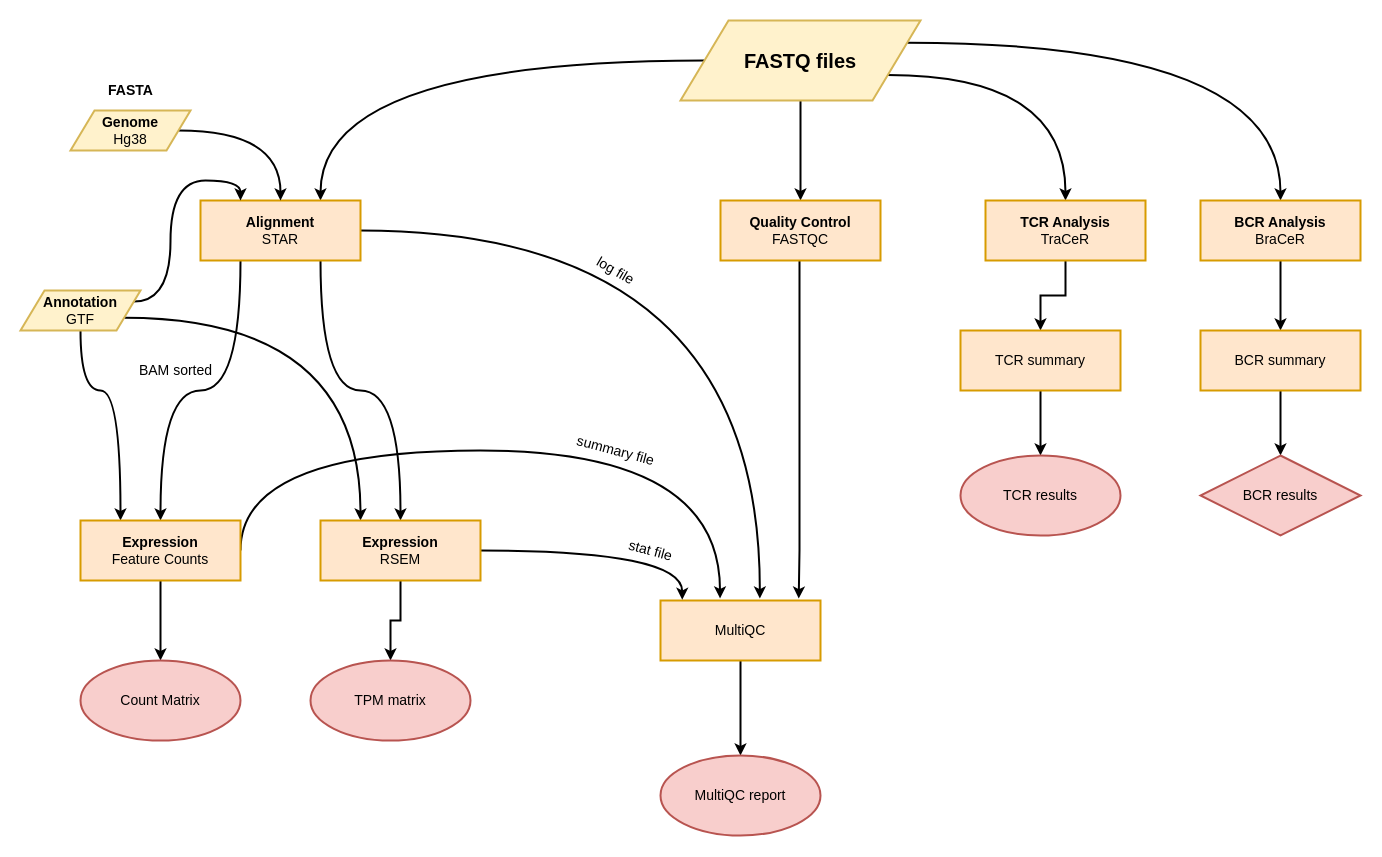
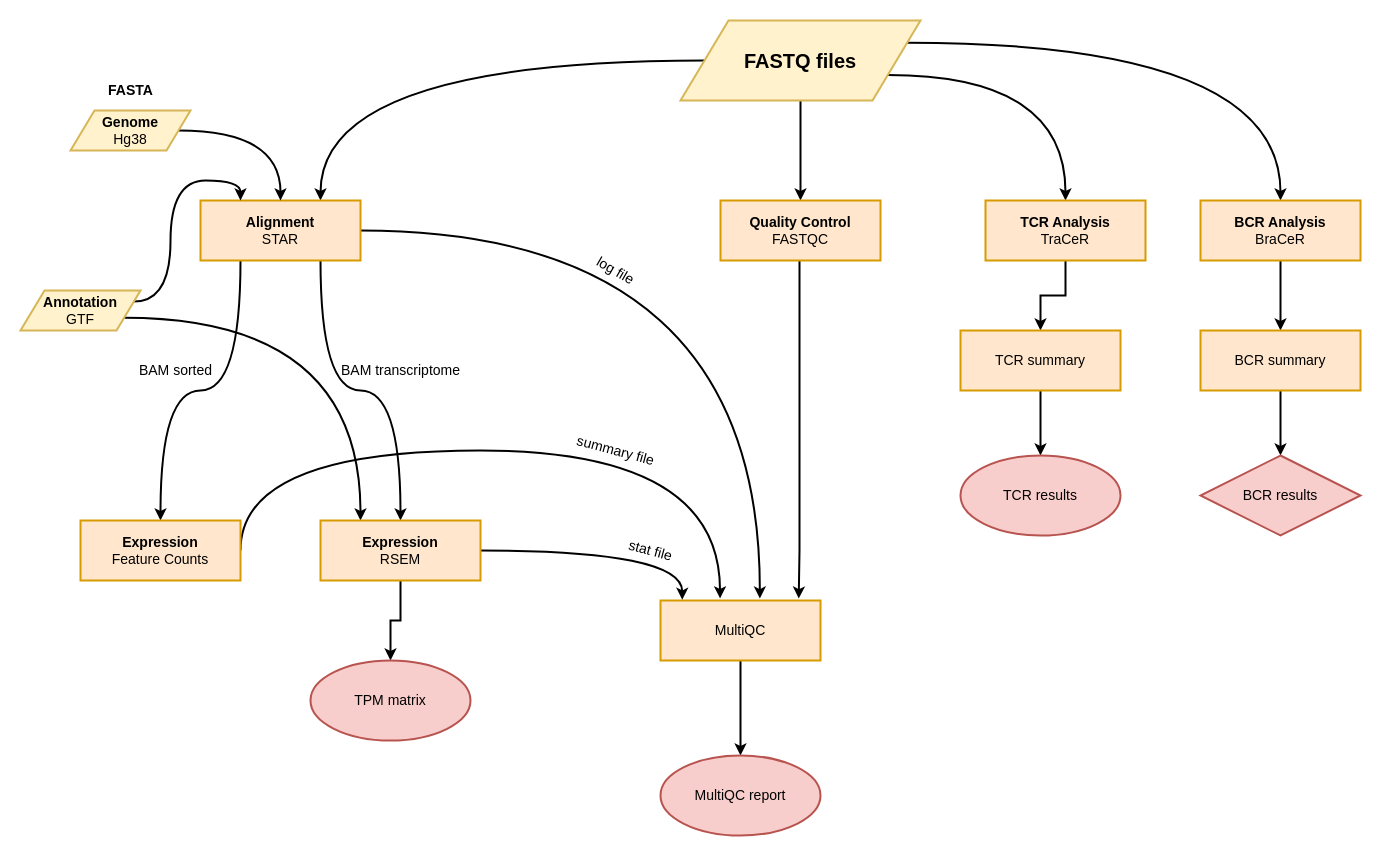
+ <mxCell id="29" value="&lt;font style=&quot;font-size: 14px&quot;&gt;BAM transcriptome&lt;/font&gt;" style="text;html=1;align=center;verticalAlign=middle;resizable=0;points=[];autosize=1;" parent="1" vertex="1"><mxGeometry x="335" y="360" width="130" height="20" as="geometry" /></mxCell>
- <mxCell id="20" style="edgeStyle=orthogonalEdgeStyle;curved=1;rounded=0;orthogonalLoop=1;jettySize=auto;html=1;exitX=0.5;exitY=1;exitDx=0;exitDy=0;entryX=0.25;entryY=0;entryDx=0;entryDy=0;strokeWidth=2;" edge="1" parent="1" source="21" target="24"><mxGeometry relative="1" as="geometry"><Array as="points"><mxPoint x="80" y="390" /><mxPoint x="120" y="390" /></Array></mxGeometry></mxCell>
- <mxCell id="22" style="edgeStyle=orthogonalEdgeStyle;rounded=0;orthogonalLoop=1;jettySize=auto;html=1;entryX=0.5;entryY=0;entryDx=0;entryDy=0;strokeWidth=2;" parent="1" source="24" target="30" edge="1"><mxGeometry relative="1" as="geometry"><mxPoint x="160" y="580" as="targetPoint" /></mxGeometry></mxCell>
- <mxCell id="30" value="&lt;font style=&quot;font-size: 14px&quot;&gt;Count Matrix&lt;/font&gt;" style="ellipse;whiteSpace=wrap;html=1;rounded=0;strokeWidth=2;fillColor=#f8cecc;strokeColor=#b85450;" parent="1" vertex="1"><mxGeometry x="80" y="660" width="160" height="80" as="geometry" /></mxCell>
